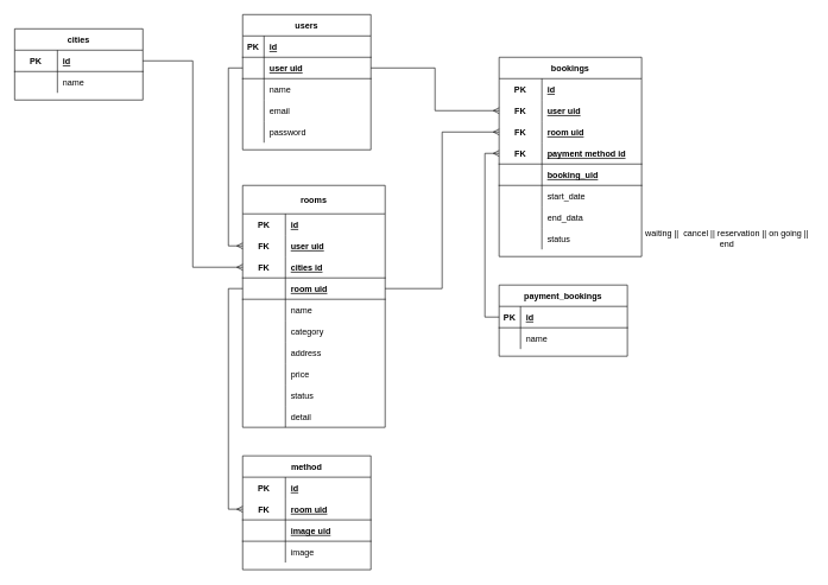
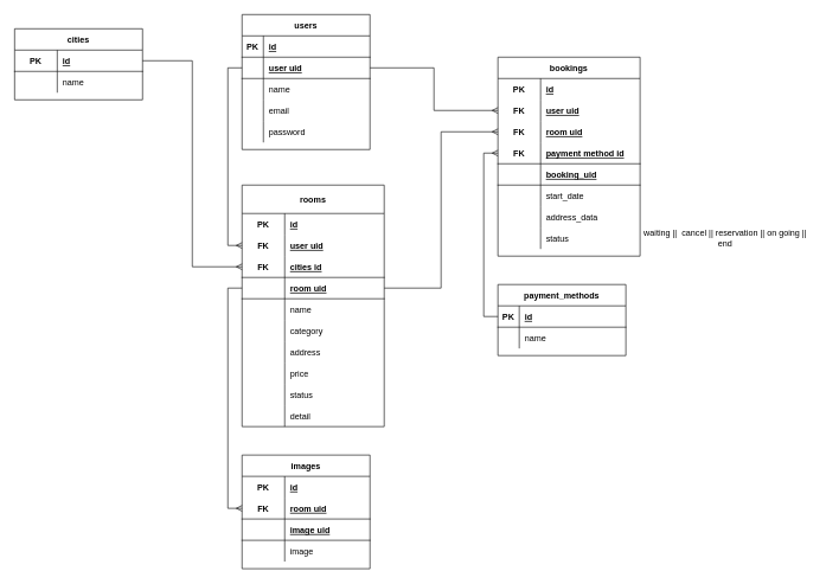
- <mxCell id="71" value="end_data" style="shape=partialRectangle;connectable=0;fillColor=none;top=0;left=0;bottom=0;right=0;align=left;spacingLeft=6;overflow=hidden;strokeColor=default;" parent="69" vertex="1"><mxGeometry x="60" width="140" height="30" as="geometry"><mxRectangle width="140" height="30" as="alternateBounds" /></mxGeometry></mxCell>
+ <mxCell id="71" value="address_data" style="shape=partialRectangle;connectable=0;fillColor=none;top=0;left=0;bottom=0;right=0;align=left;spacingLeft=6;overflow=hidden;strokeColor=default;" parent="69" vertex="1"><mxGeometry x="60" width="140" height="30" as="geometry"><mxRectangle width="140" height="30" as="alternateBounds" /></mxGeometry></mxCell>
- <mxCell id="97" value="payment_bookings" style="shape=table;startSize=30;container=1;collapsible=1;childLayout=tableLayout;fixedRows=1;rowLines=0;fontStyle=1;align=center;resizeLast=1;strokeColor=default;fillColor=none;" parent="1" vertex="1"><mxGeometry x="700" y="400" width="180" height="100" as="geometry" /></mxCell>
+ <mxCell id="97" value="payment_methods" style="shape=table;startSize=30;container=1;collapsible=1;childLayout=tableLayout;fixedRows=1;rowLines=0;fontStyle=1;align=center;resizeLast=1;strokeColor=default;fillColor=none;" parent="1" vertex="1"><mxGeometry x="700" y="400" width="180" height="100" as="geometry" /></mxCell>
- <mxCell id="75" value="method" style="shape=table;startSize=30;container=1;collapsible=1;childLayout=tableLayout;fixedRows=1;rowLines=0;fontStyle=1;align=center;resizeLast=1;" parent="1" vertex="1"><mxGeometry x="340" y="640" width="180" height="160" as="geometry" /></mxCell>
+ <mxCell id="75" value="images" style="shape=table;startSize=30;container=1;collapsible=1;childLayout=tableLayout;fixedRows=1;rowLines=0;fontStyle=1;align=center;resizeLast=1;" parent="1" vertex="1"><mxGeometry x="340" y="640" width="180" height="160" as="geometry" /></mxCell>
